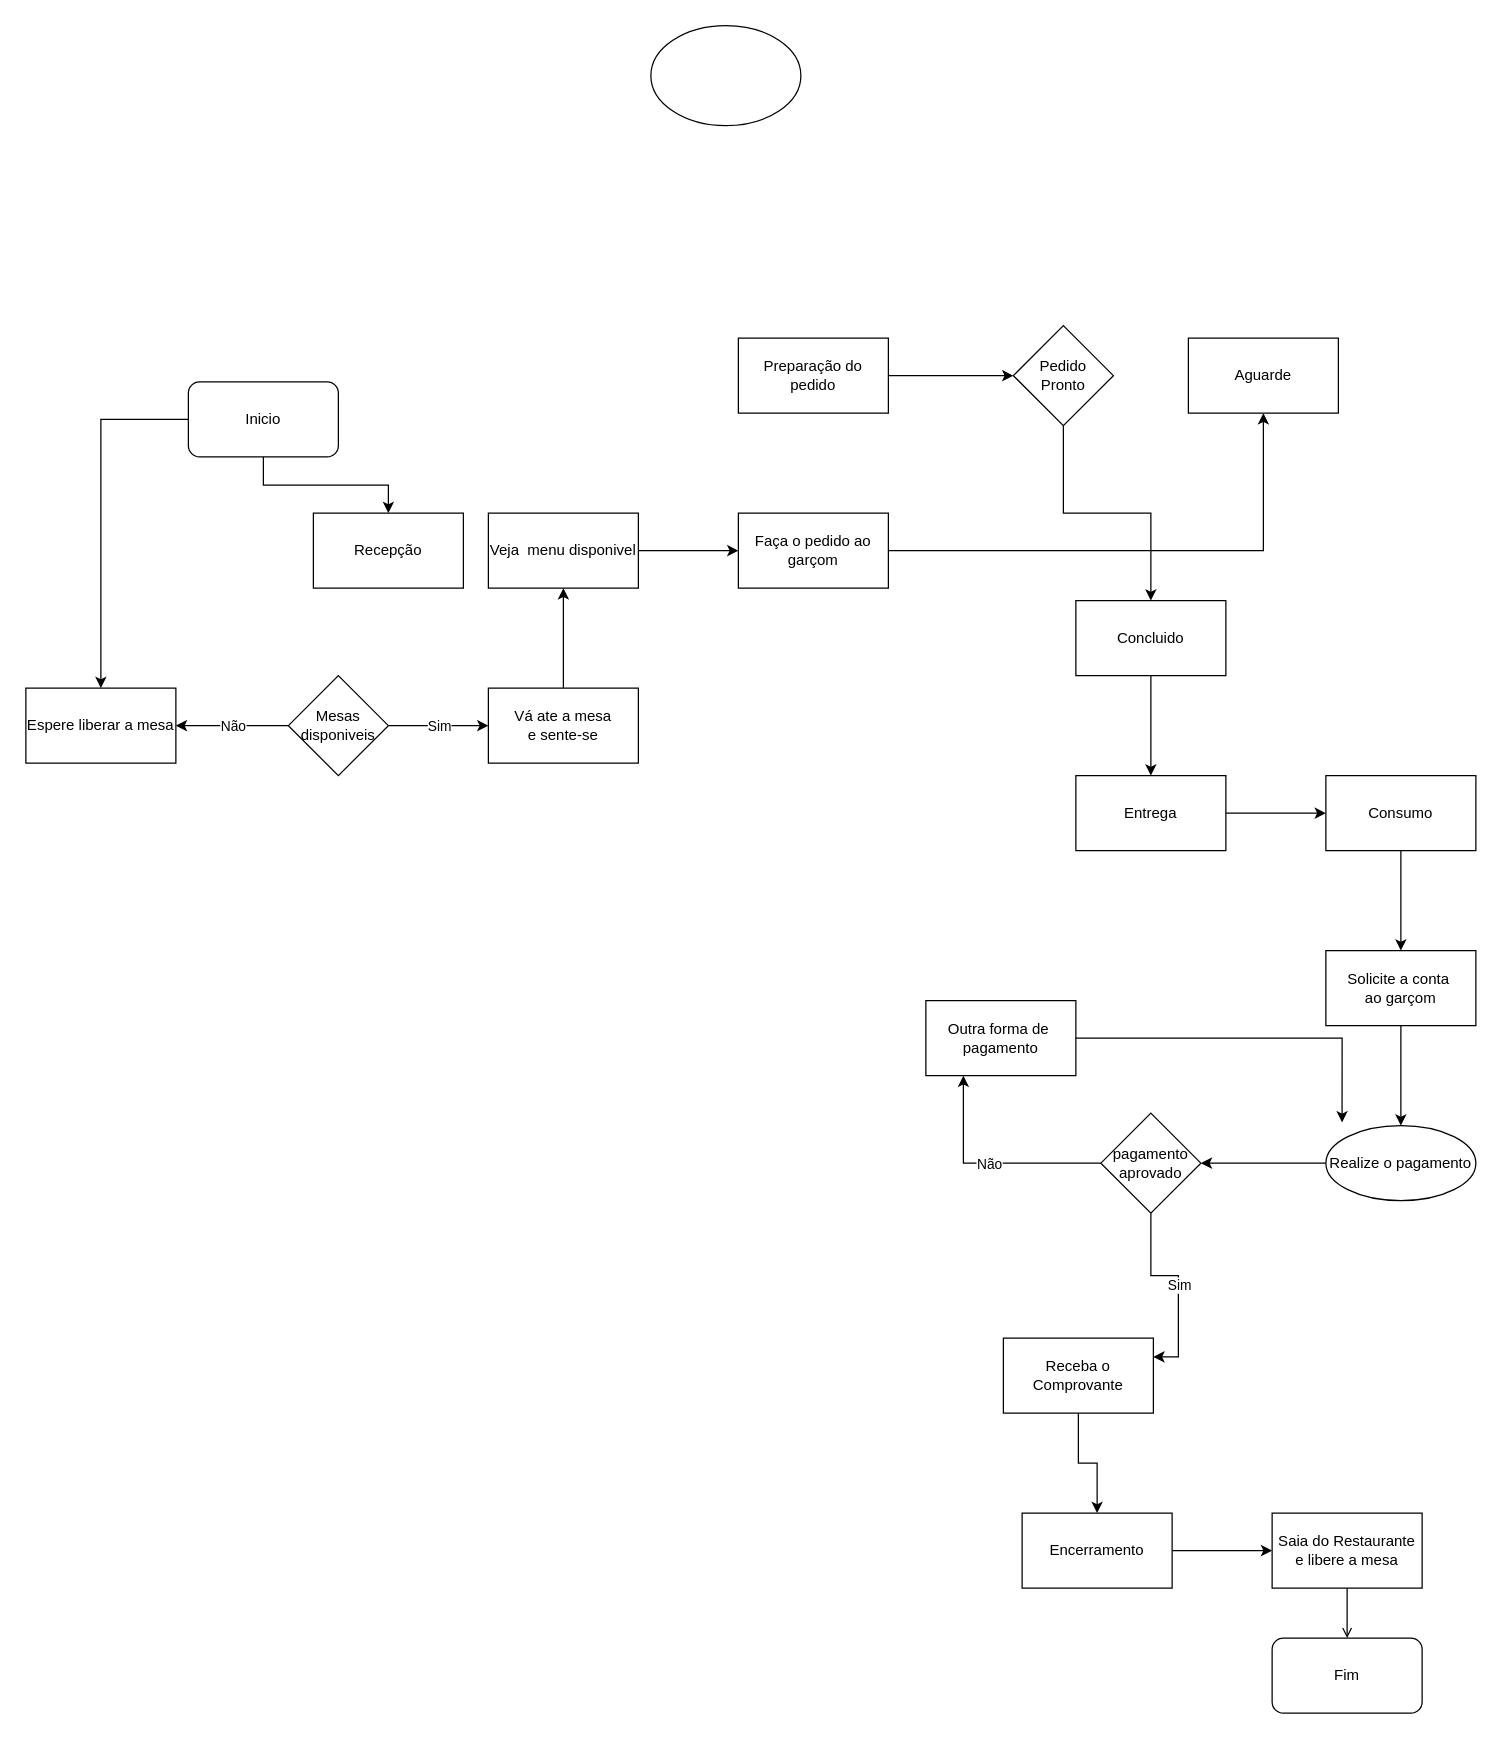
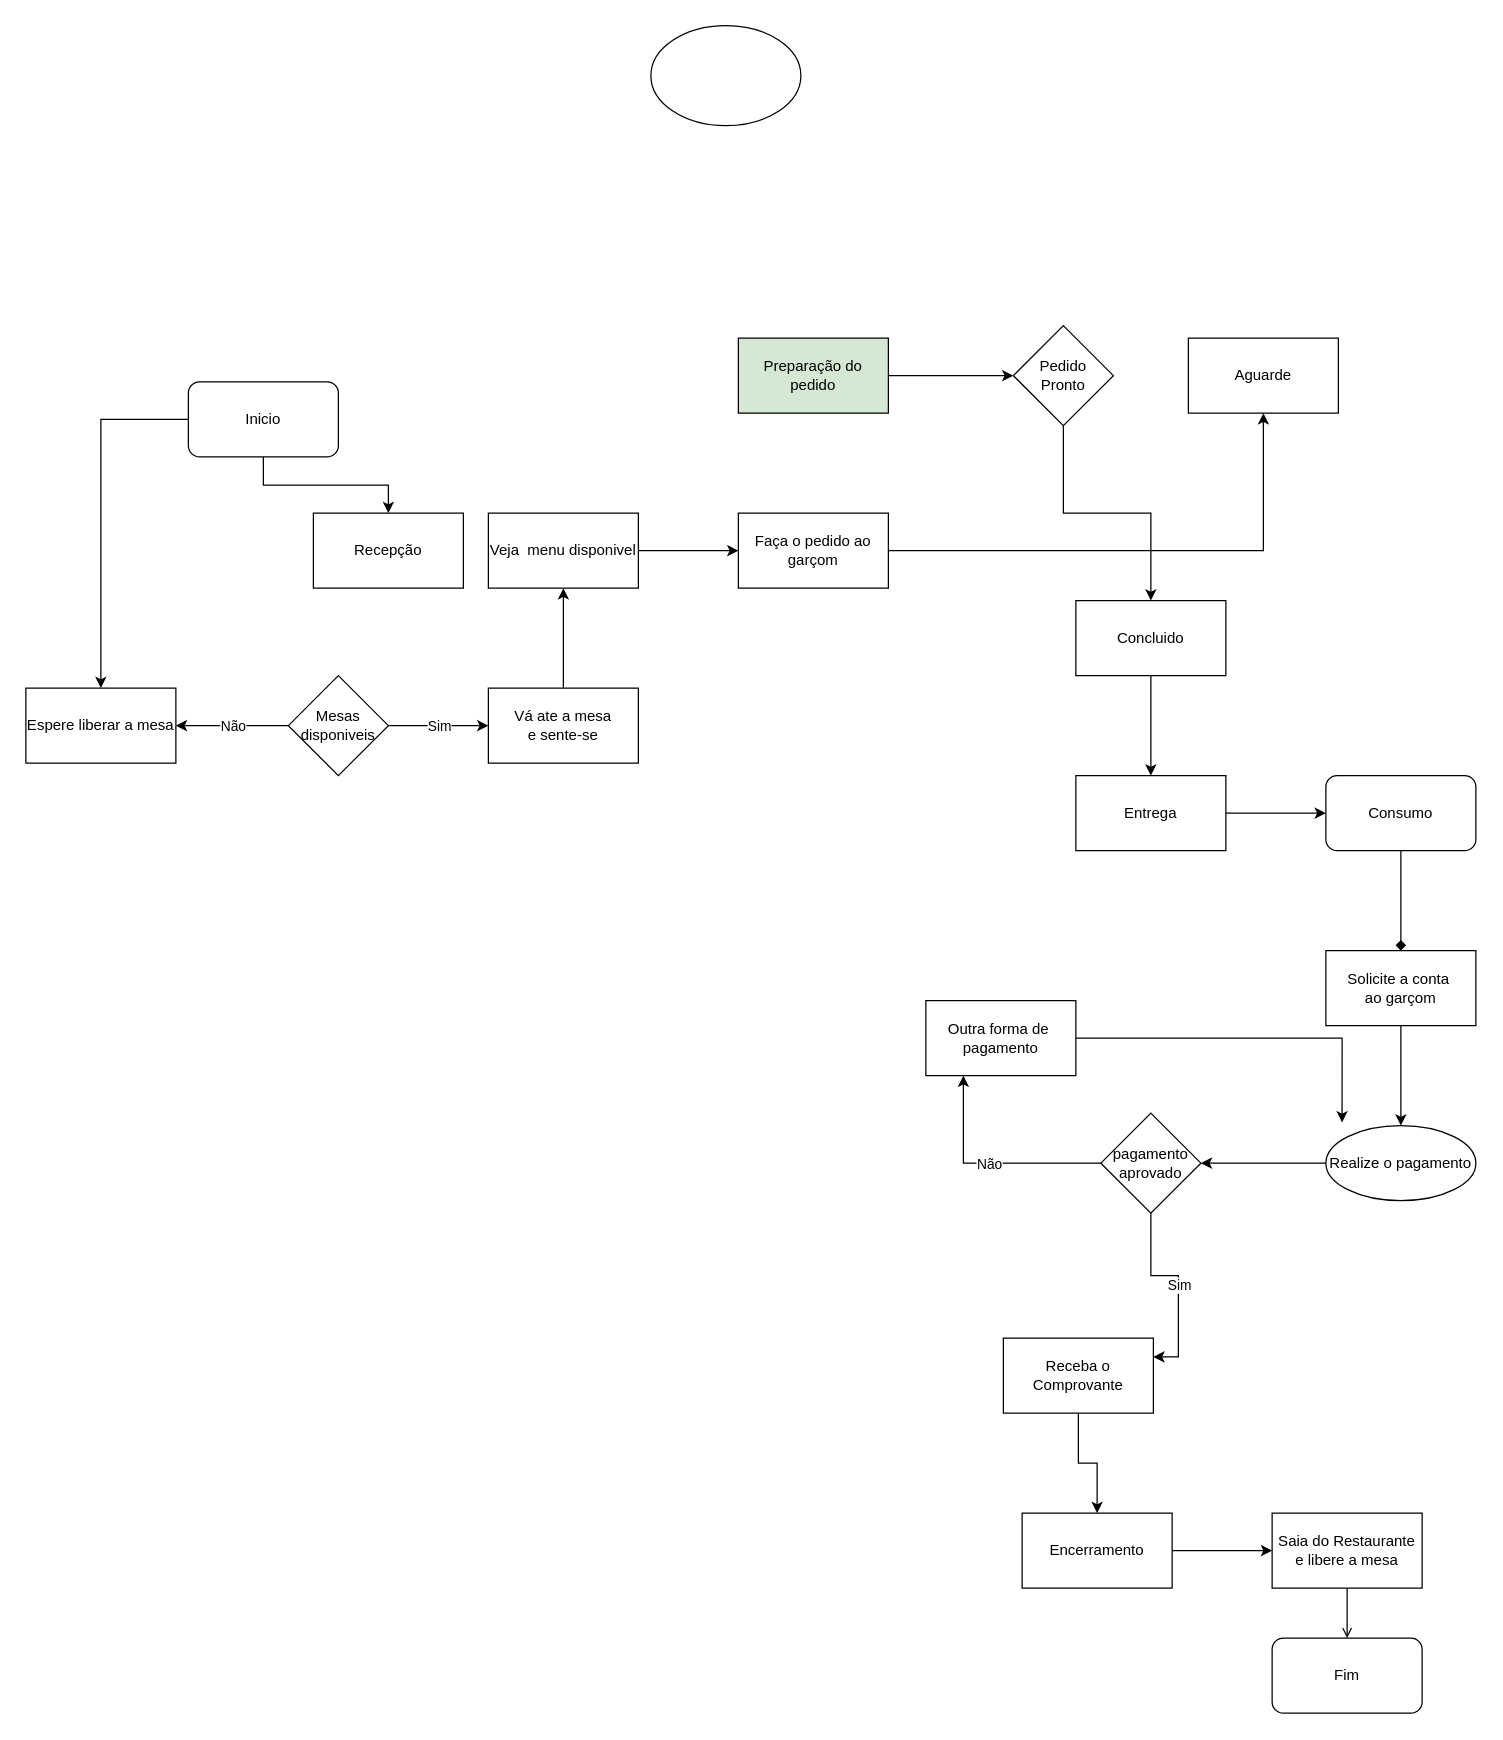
- <mxCell id="19" value="Preparação do&lt;div&gt;pedido&lt;/div&gt;" style="rounded=0;whiteSpace=wrap;html=1;" vertex="1" parent="1"><mxGeometry x="590" y="270" width="120" height="60" as="geometry" /></mxCell>
+ <mxCell id="19" value="Preparação do&lt;div&gt;pedido&lt;/div&gt;" style="rounded=0;whiteSpace=wrap;html=1;fillColor=#d5e8d4;" vertex="1" parent="1"><mxGeometry x="590" y="270" width="120" height="60" as="geometry" /></mxCell>
- <mxCell id="29" value="Consumo" style="whiteSpace=wrap;html=1;rounded=0;" vertex="1" parent="1"><mxGeometry x="1060" y="620" width="120" height="60" as="geometry" /></mxCell>
+ <mxCell id="29" value="Consumo" style="whiteSpace=wrap;html=1;rounded=1;" vertex="1" parent="1"><mxGeometry x="1060" y="620" width="120" height="60" as="geometry" /></mxCell>
- <mxCell id="28" value="" style="edgeStyle=orthogonalEdgeStyle;rounded=0;orthogonalLoop=1;jettySize=auto;html=1;" edge="1" parent="1" source="29" target="31"><mxGeometry relative="1" as="geometry" /></mxCell>
+ <mxCell id="28" value="" style="edgeStyle=orthogonalEdgeStyle;rounded=0;orthogonalLoop=1;jettySize=auto;html=1;endArrow=diamond;" edge="1" parent="1" source="29" target="31"><mxGeometry relative="1" as="geometry" /></mxCell>
